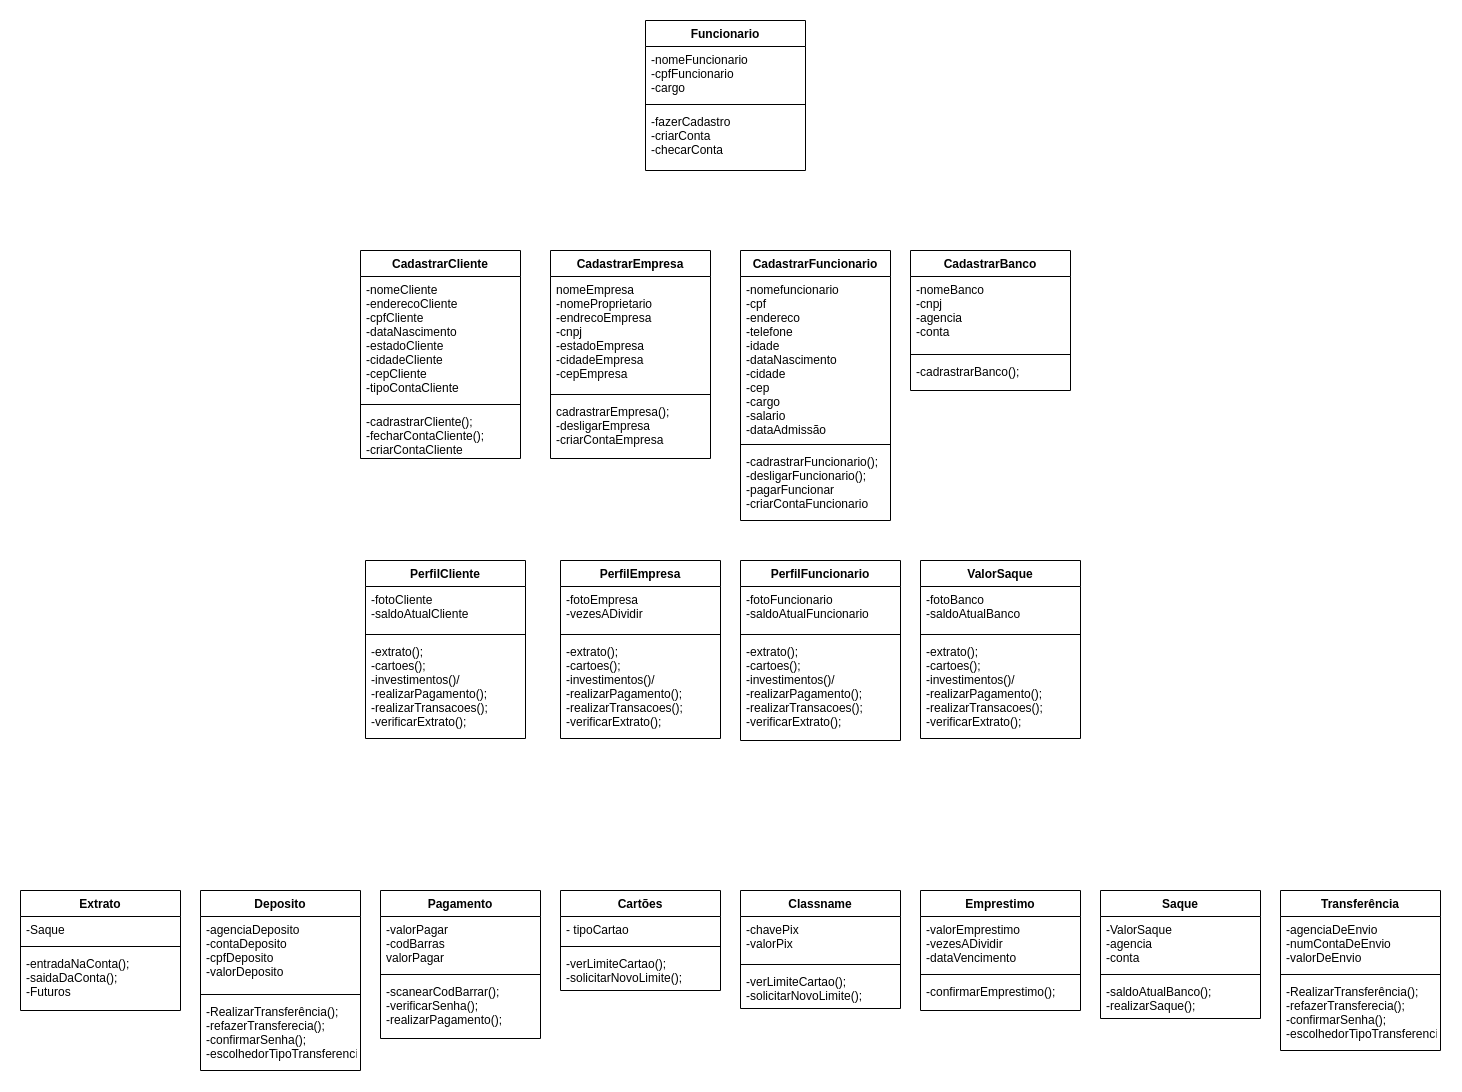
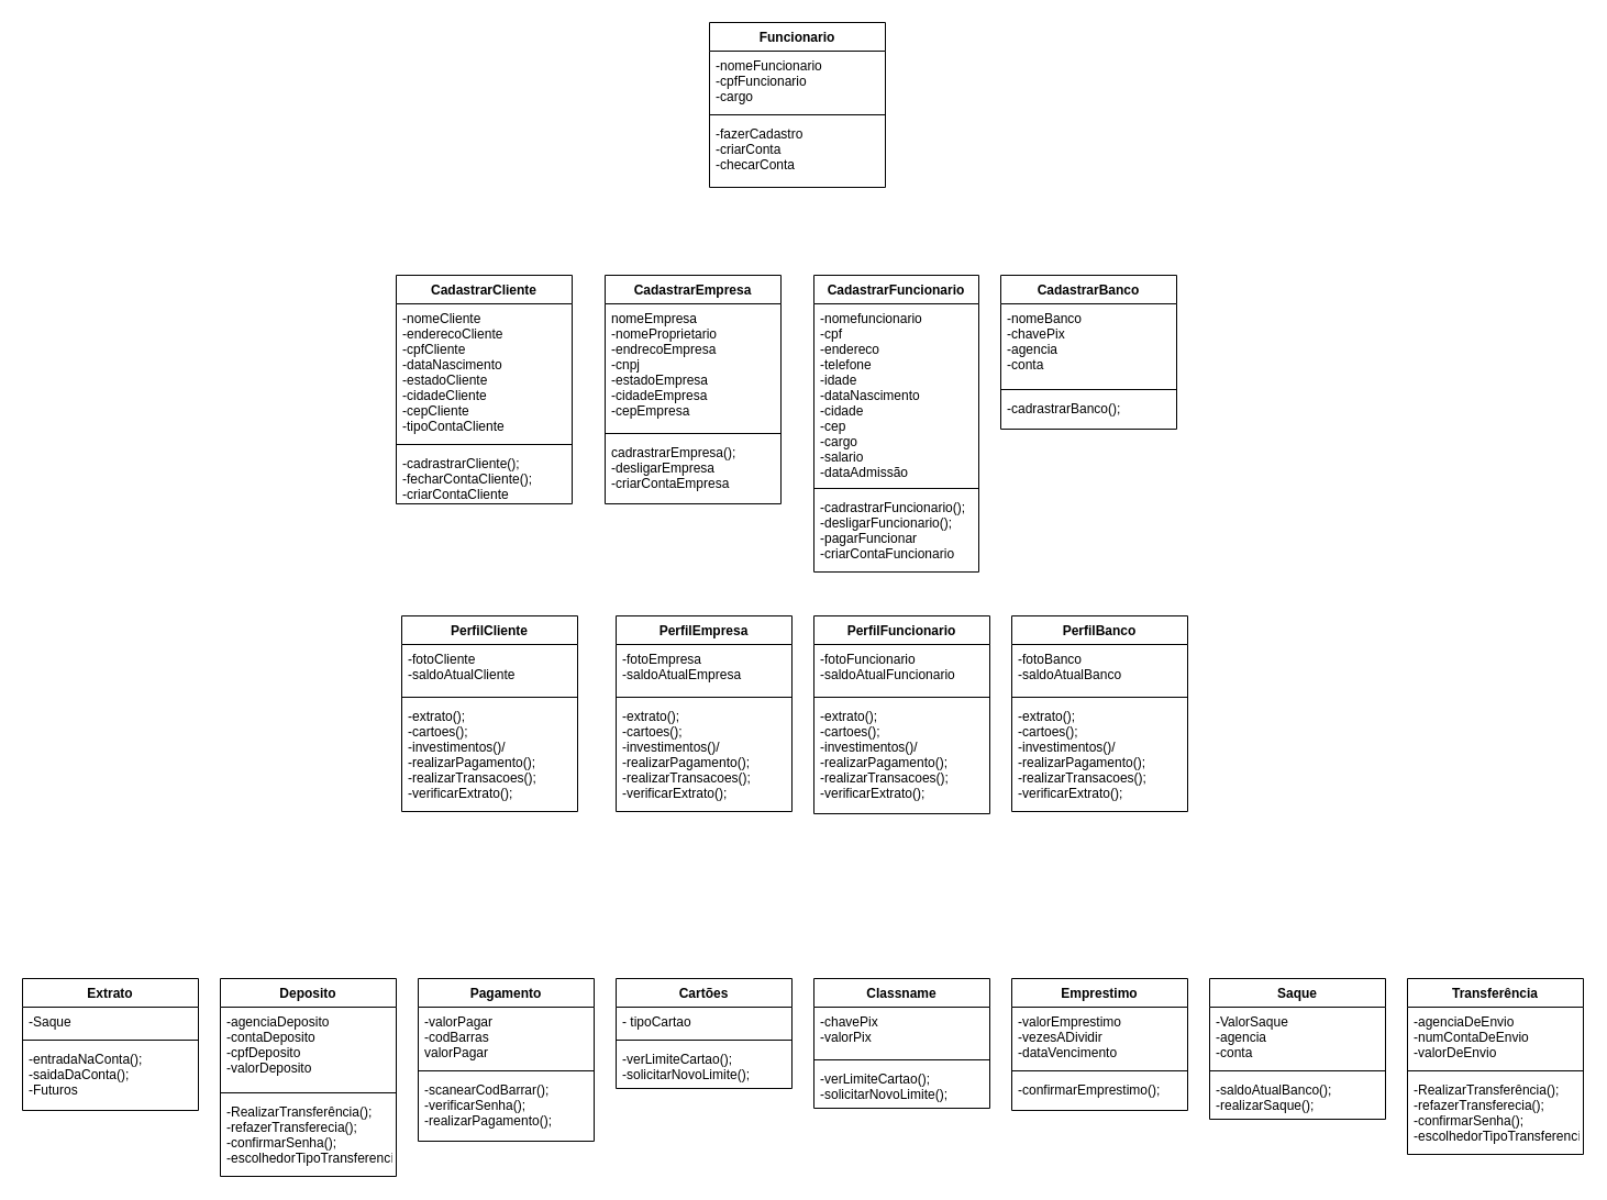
- <mxCell id="23" value="-nomeBanco&#10;-cnpj&#10;-agencia&#10;-conta" style="text;strokeColor=none;fillColor=none;align=left;verticalAlign=top;spacingLeft=4;spacingRight=4;overflow=hidden;rotatable=0;points=[[0,0.5],[1,0.5]];portConstraint=eastwest;" vertex="1" parent="22"><mxGeometry y="26" width="160" height="74" as="geometry" /></mxCell>
+ <mxCell id="23" value="-nomeBanco&#10;-chavePix&#10;-agencia&#10;-conta" style="text;strokeColor=none;fillColor=none;align=left;verticalAlign=top;spacingLeft=4;spacingRight=4;overflow=hidden;rotatable=0;points=[[0,0.5],[1,0.5]];portConstraint=eastwest;" vertex="1" parent="22"><mxGeometry y="26" width="160" height="74" as="geometry" /></mxCell>
- <mxCell id="2" value="ValorSaque" style="swimlane;fontStyle=1;align=center;verticalAlign=top;childLayout=stackLayout;horizontal=1;startSize=26;horizontalStack=0;resizeParent=1;resizeParentMax=0;resizeLast=0;collapsible=1;marginBottom=0;" vertex="1" parent="1"><mxGeometry x="920" y="560" width="160" height="178" as="geometry"><mxRectangle x="10" y="300" width="100" height="26" as="alternateBounds" /></mxGeometry></mxCell>
+ <mxCell id="2" value="PerfilBanco" style="swimlane;fontStyle=1;align=center;verticalAlign=top;childLayout=stackLayout;horizontal=1;startSize=26;horizontalStack=0;resizeParent=1;resizeParentMax=0;resizeLast=0;collapsible=1;marginBottom=0;" vertex="1" parent="1"><mxGeometry x="920" y="560" width="160" height="178" as="geometry"><mxRectangle x="10" y="300" width="100" height="26" as="alternateBounds" /></mxGeometry></mxCell>
- <mxCell id="7" value="-fotoEmpresa&#10;-vezesADividir" style="text;strokeColor=none;fillColor=none;align=left;verticalAlign=top;spacingLeft=4;spacingRight=4;overflow=hidden;rotatable=0;points=[[0,0.5],[1,0.5]];portConstraint=eastwest;" vertex="1" parent="6"><mxGeometry y="26" width="160" height="44" as="geometry" /></mxCell>
+ <mxCell id="7" value="-fotoEmpresa&#10;-saldoAtualEmpresa" style="text;strokeColor=none;fillColor=none;align=left;verticalAlign=top;spacingLeft=4;spacingRight=4;overflow=hidden;rotatable=0;points=[[0,0.5],[1,0.5]];portConstraint=eastwest;" vertex="1" parent="6"><mxGeometry y="26" width="160" height="44" as="geometry" /></mxCell>
